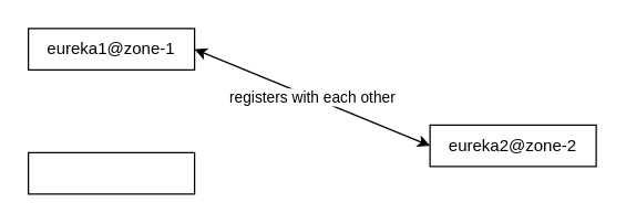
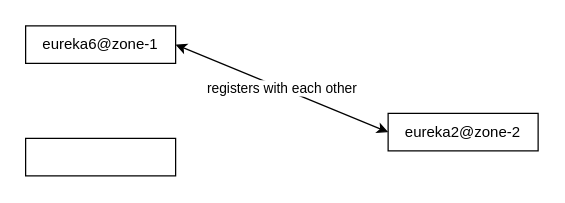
- <mxCell id="2" value="eureka1@zone-1" style="rounded=0;whiteSpace=wrap;html=1;" vertex="1" parent="1"><mxGeometry x="20" y="20" width="120" height="30" as="geometry" /></mxCell>
+ <mxCell id="2" value="eureka6@zone-1" style="rounded=0;whiteSpace=wrap;html=1;" vertex="1" parent="1"><mxGeometry x="20" y="20" width="120" height="30" as="geometry" /></mxCell>
